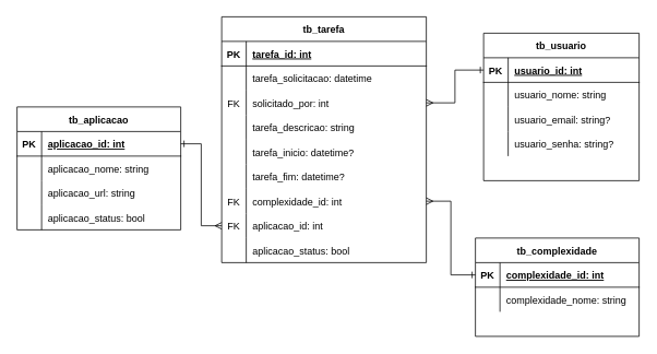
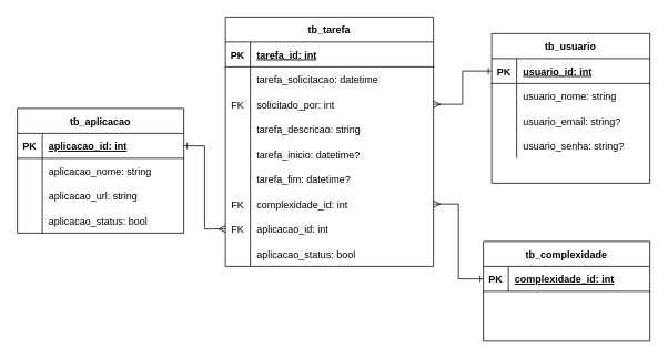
- <mxCell id="36" value="complexidade_nome: string" style="shape=partialRectangle;overflow=hidden;connectable=0;fillColor=none;top=0;left=0;bottom=0;right=0;align=left;spacingLeft=6;" vertex="1" parent="34"><mxGeometry x="30" width="170" height="30" as="geometry" /></mxCell>
